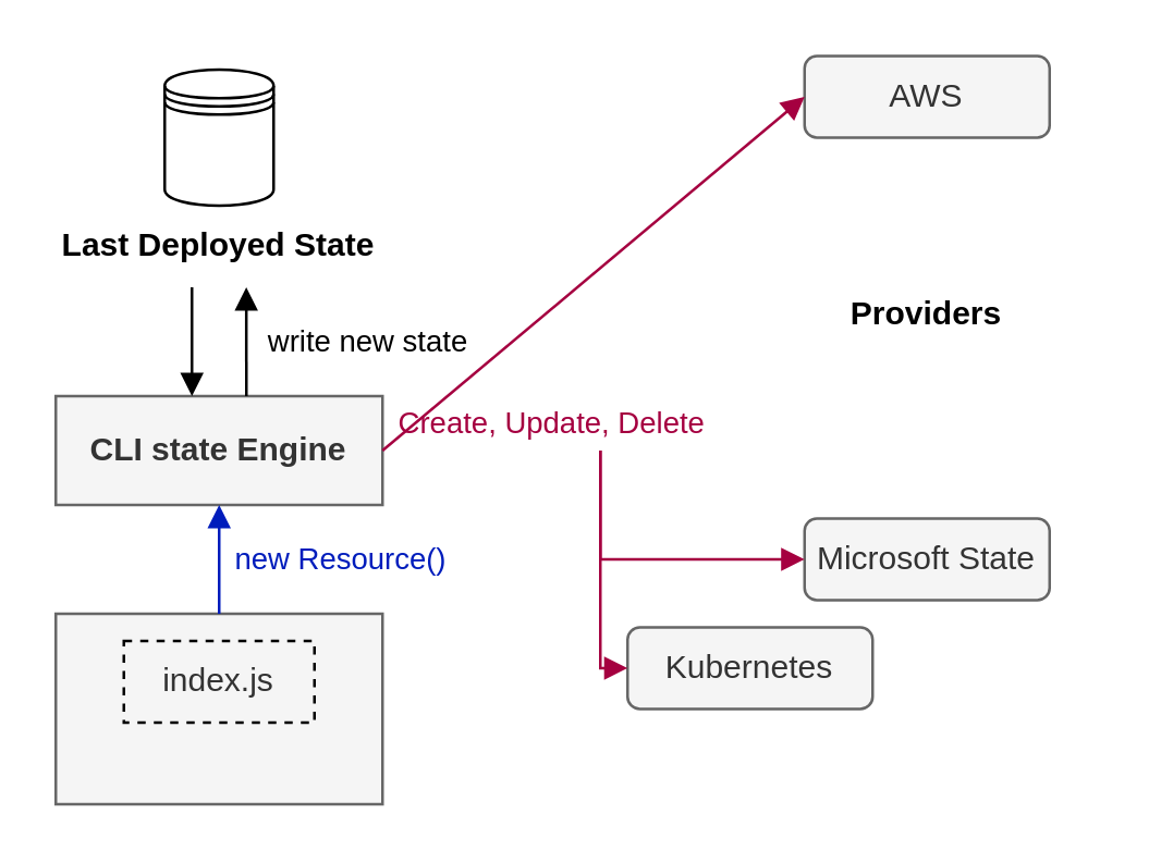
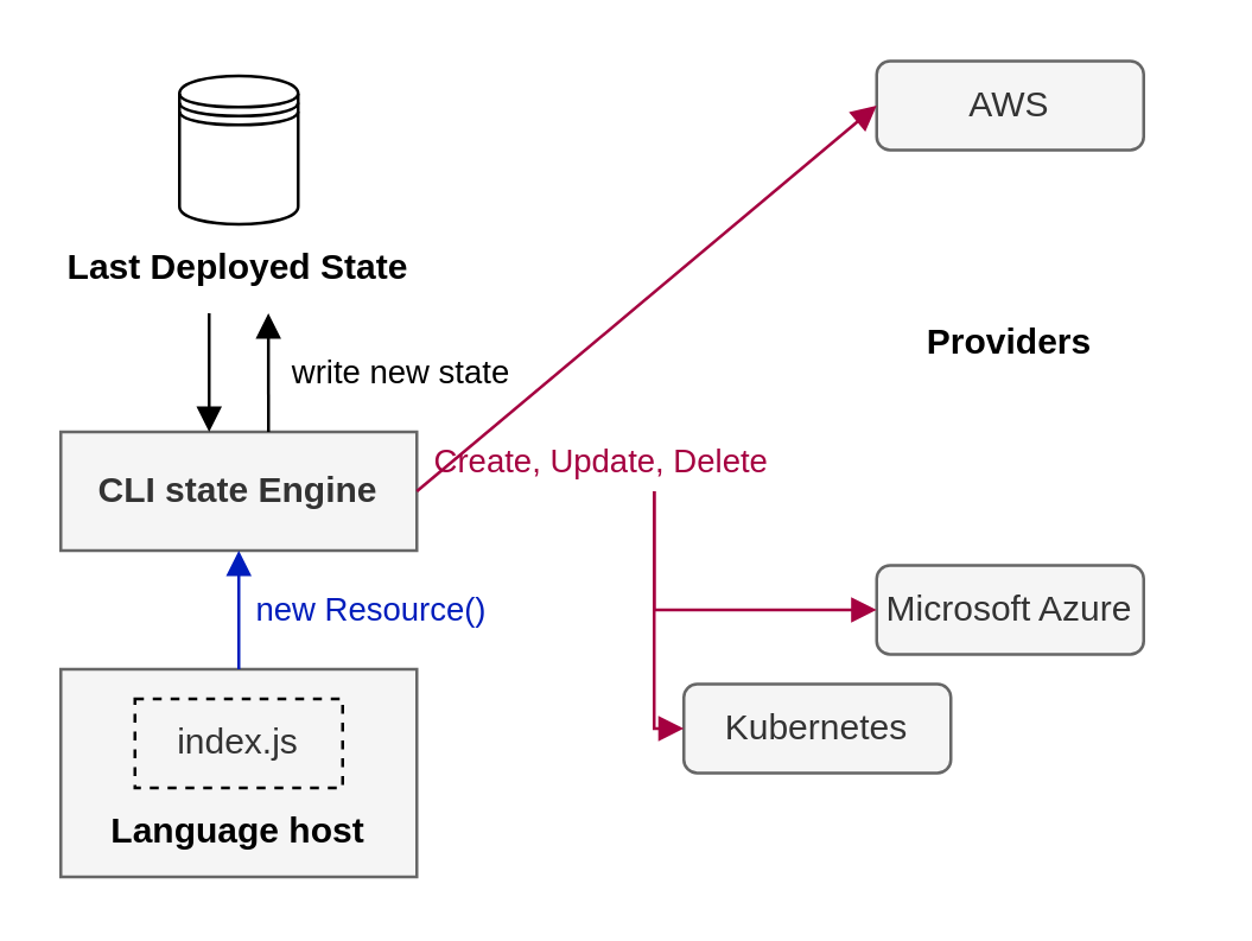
- <mxCell id="12" value="Microsoft State" style="rounded=1;whiteSpace=wrap;html=1;fillColor=#f5f5f5;fontColor=#333333;strokeColor=#666666;" vertex="1" parent="1"><mxGeometry x="295" y="190" width="90" height="30" as="geometry" /></mxCell>
+ <mxCell id="12" value="Microsoft Azure" style="rounded=1;whiteSpace=wrap;html=1;fillColor=#f5f5f5;fontColor=#333333;strokeColor=#666666;" vertex="1" parent="1"><mxGeometry x="295" y="190" width="90" height="30" as="geometry" /></mxCell>
+ <mxCell id="7" value="Language host" style="text;html=1;strokeColor=none;fillColor=none;align=center;verticalAlign=middle;whiteSpace=wrap;rounded=0;fontStyle=1" vertex="1" parent="1"><mxGeometry x="20" y="265" width="120" height="30" as="geometry" /></mxCell>
